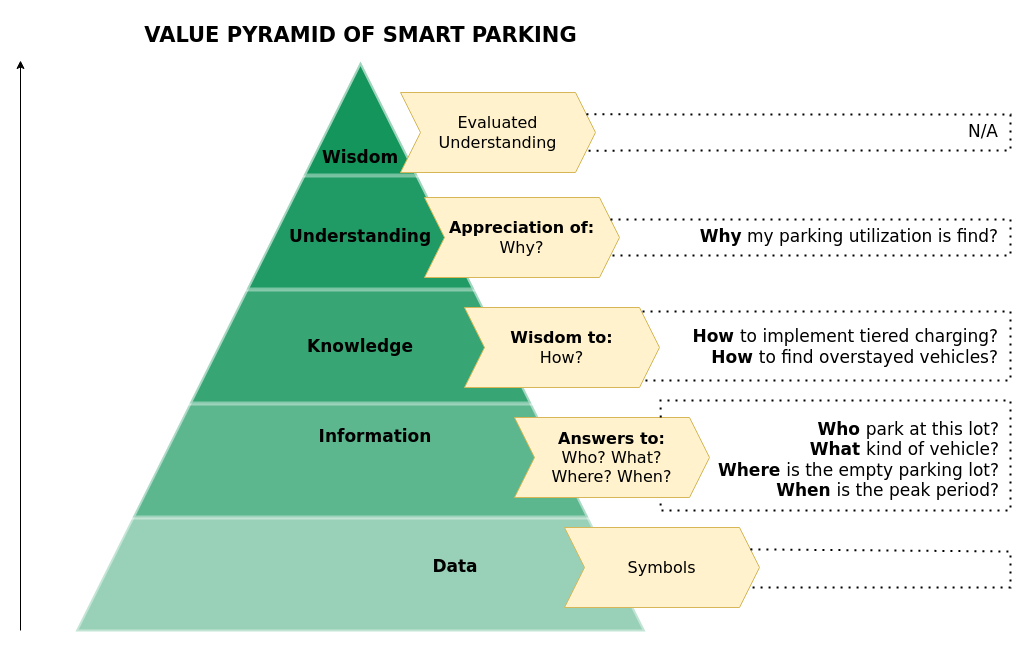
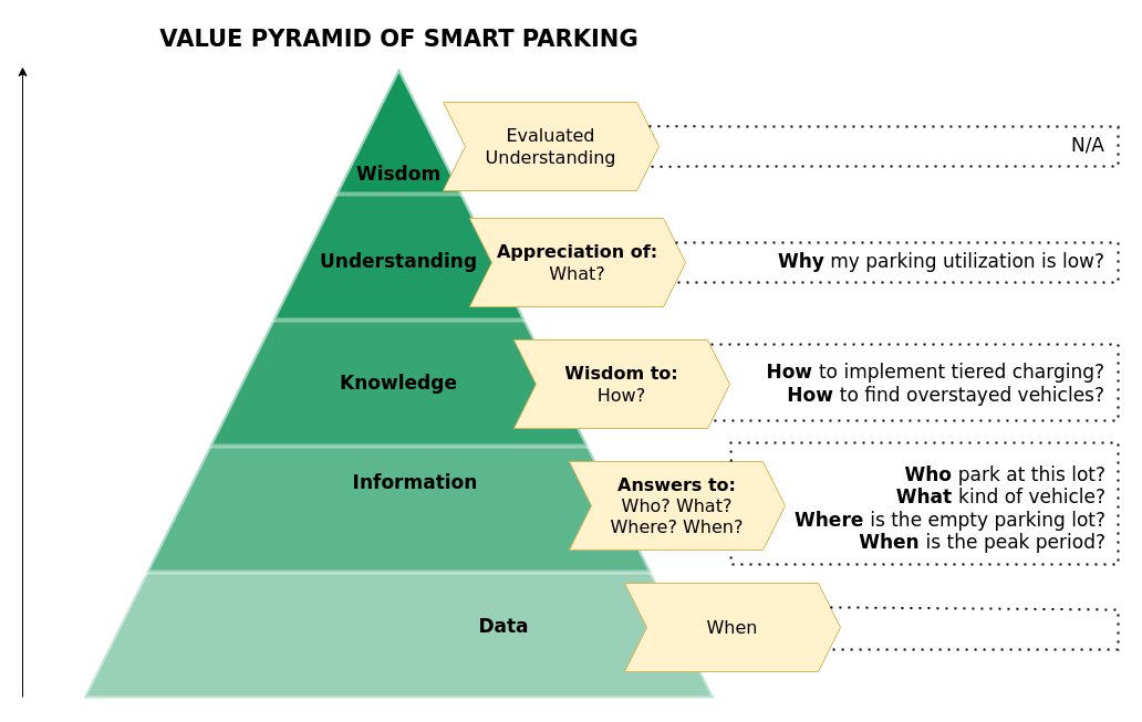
- <mxCell id="23" value="&lt;font style=&quot;font-size: 17px;&quot;&gt;&lt;b style=&quot;font-size: 17px;&quot;&gt;Why&lt;/b&gt;&amp;nbsp;my parking utilization is find?&lt;/font&gt;" style="text;html=1;strokeColor=none;fillColor=none;align=right;verticalAlign=middle;whiteSpace=wrap;rounded=0;fontFamily=Dejavu Sans;fontSize=17;fontColor=#000000;" vertex="1" parent="1"><mxGeometry x="630" y="221" width="370" height="30" as="geometry" /></mxCell>
+ <mxCell id="23" value="&lt;font style=&quot;font-size: 17px;&quot;&gt;&lt;b style=&quot;font-size: 17px;&quot;&gt;Why&lt;/b&gt;&amp;nbsp;my parking utilization is low?&lt;/font&gt;" style="text;html=1;strokeColor=none;fillColor=none;align=right;verticalAlign=middle;whiteSpace=wrap;rounded=0;fontFamily=Dejavu Sans;fontSize=17;fontColor=#000000;" vertex="1" parent="1"><mxGeometry x="630" y="221" width="370" height="30" as="geometry" /></mxCell>
- <mxCell id="17" value="&lt;b&gt;Appreciation of:&lt;/b&gt;&lt;br&gt;Why?" style="shape=step;perimeter=stepPerimeter;whiteSpace=wrap;html=1;fixedSize=1;fontFamily=Dejavu Sans;fontSize=16;strokeColor=#d6b656;fillColor=#fff2cc;" vertex="1" parent="1"><mxGeometry x="424" y="197" width="195" height="80" as="geometry" /></mxCell>
+ <mxCell id="17" value="&lt;b&gt;Appreciation of:&lt;/b&gt;&lt;br&gt;What?" style="shape=step;perimeter=stepPerimeter;whiteSpace=wrap;html=1;fixedSize=1;fontFamily=Dejavu Sans;fontSize=16;strokeColor=#d6b656;fillColor=#fff2cc;" vertex="1" parent="1"><mxGeometry x="424" y="197" width="195" height="80" as="geometry" /></mxCell>
- <mxCell id="20" value="Symbols" style="shape=step;perimeter=stepPerimeter;whiteSpace=wrap;html=1;fixedSize=1;fontFamily=Dejavu Sans;fontSize=16;strokeColor=#d6b656;fillColor=#fff2cc;" vertex="1" parent="1"><mxGeometry x="564" y="527" width="195" height="80" as="geometry" /></mxCell>
+ <mxCell id="20" value="When" style="shape=step;perimeter=stepPerimeter;whiteSpace=wrap;html=1;fixedSize=1;fontFamily=Dejavu Sans;fontSize=16;strokeColor=#d6b656;fillColor=#fff2cc;" vertex="1" parent="1"><mxGeometry x="564" y="527" width="195" height="80" as="geometry" /></mxCell>
